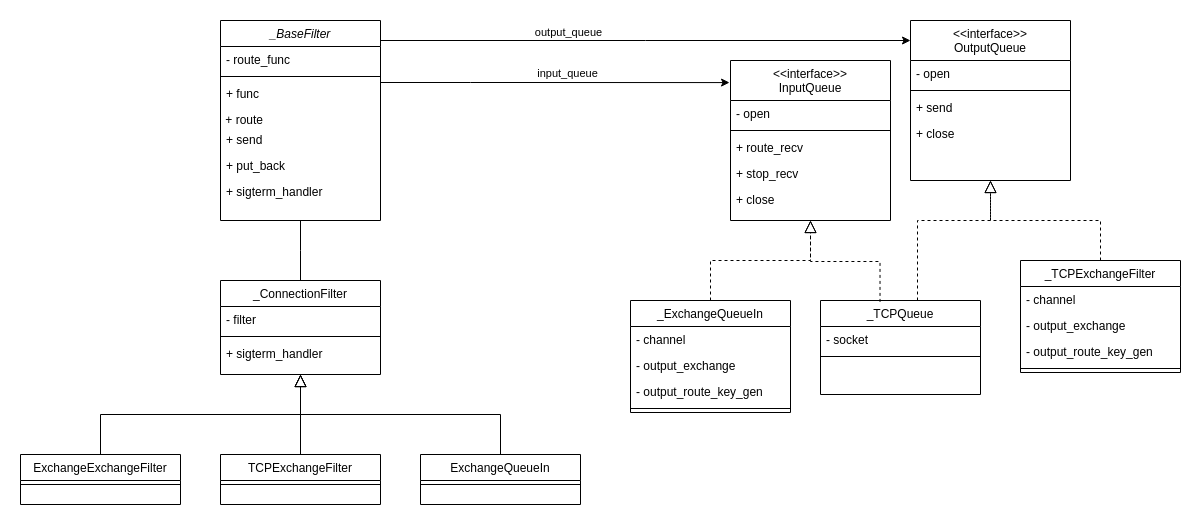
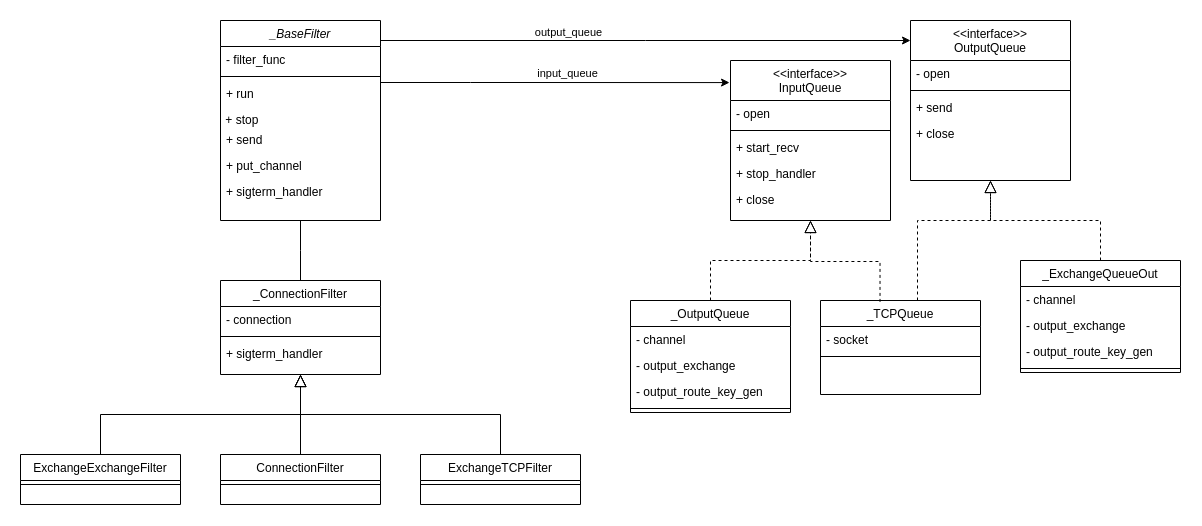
- <mxCell id="5" value="- route_func" style="text;align=left;verticalAlign=top;spacingLeft=4;spacingRight=4;overflow=hidden;rotatable=0;points=[[0,0.5],[1,0.5]];portConstraint=eastwest;rounded=0;shadow=0;html=0;" parent="4" vertex="1"><mxGeometry y="26" width="160" height="26" as="geometry" /></mxCell>
+ <mxCell id="5" value="- filter_func" style="text;align=left;verticalAlign=top;spacingLeft=4;spacingRight=4;overflow=hidden;rotatable=0;points=[[0,0.5],[1,0.5]];portConstraint=eastwest;rounded=0;shadow=0;html=0;" parent="4" vertex="1"><mxGeometry y="26" width="160" height="26" as="geometry" /></mxCell>
- <mxCell id="7" value="+ func" style="text;align=left;verticalAlign=top;spacingLeft=4;spacingRight=4;overflow=hidden;rotatable=0;points=[[0,0.5],[1,0.5]];portConstraint=eastwest;" parent="4" vertex="1"><mxGeometry y="60" width="160" height="26" as="geometry" /></mxCell>
+ <mxCell id="7" value="+ run" style="text;align=left;verticalAlign=top;spacingLeft=4;spacingRight=4;overflow=hidden;rotatable=0;points=[[0,0.5],[1,0.5]];portConstraint=eastwest;" parent="4" vertex="1"><mxGeometry y="60" width="160" height="26" as="geometry" /></mxCell>
- <mxCell id="8" value="&amp;nbsp;+ route" style="text;whiteSpace=wrap;html=1;" parent="4" vertex="1"><mxGeometry y="86" width="160" height="20" as="geometry" /></mxCell>
+ <mxCell id="8" value="&amp;nbsp;+ stop" style="text;whiteSpace=wrap;html=1;" parent="4" vertex="1"><mxGeometry y="86" width="160" height="20" as="geometry" /></mxCell>
- <mxCell id="18" value="+ route_recv" style="text;align=left;verticalAlign=top;spacingLeft=4;spacingRight=4;overflow=hidden;rotatable=0;points=[[0,0.5],[1,0.5]];portConstraint=eastwest;" parent="15" vertex="1"><mxGeometry y="74" width="160" height="26" as="geometry" /></mxCell>
+ <mxCell id="18" value="+ start_recv" style="text;align=left;verticalAlign=top;spacingLeft=4;spacingRight=4;overflow=hidden;rotatable=0;points=[[0,0.5],[1,0.5]];portConstraint=eastwest;" parent="15" vertex="1"><mxGeometry y="74" width="160" height="26" as="geometry" /></mxCell>
- <mxCell id="10" value="+ put_back" style="text;align=left;verticalAlign=top;spacingLeft=4;spacingRight=4;overflow=hidden;rotatable=0;points=[[0,0.5],[1,0.5]];portConstraint=eastwest;" parent="4" vertex="1"><mxGeometry y="132" width="160" height="26" as="geometry" /></mxCell>
+ <mxCell id="10" value="+ put_channel" style="text;align=left;verticalAlign=top;spacingLeft=4;spacingRight=4;overflow=hidden;rotatable=0;points=[[0,0.5],[1,0.5]];portConstraint=eastwest;" parent="4" vertex="1"><mxGeometry y="132" width="160" height="26" as="geometry" /></mxCell>
- <mxCell id="19" value="+ stop_recv" style="text;align=left;verticalAlign=top;spacingLeft=4;spacingRight=4;overflow=hidden;rotatable=0;points=[[0,0.5],[1,0.5]];portConstraint=eastwest;rounded=0;shadow=0;html=0;" parent="15" vertex="1"><mxGeometry y="100" width="160" height="26" as="geometry" /></mxCell>
+ <mxCell id="19" value="+ stop_handler" style="text;align=left;verticalAlign=top;spacingLeft=4;spacingRight=4;overflow=hidden;rotatable=0;points=[[0,0.5],[1,0.5]];portConstraint=eastwest;rounded=0;shadow=0;html=0;" parent="15" vertex="1"><mxGeometry y="100" width="160" height="26" as="geometry" /></mxCell>
- <mxCell id="44" value="_TCPExchangeFilter" style="swimlane;fontStyle=0;align=center;verticalAlign=top;childLayout=stackLayout;horizontal=1;startSize=26;horizontalStack=0;resizeParent=1;resizeLast=0;collapsible=1;marginBottom=0;rounded=0;shadow=0;strokeWidth=1;" vertex="1" parent="1"><mxGeometry x="1020" y="260" width="160" height="112" as="geometry"><mxRectangle x="130" y="380" width="160" height="26" as="alternateBounds" /></mxGeometry></mxCell>
+ <mxCell id="44" value="_ExchangeQueueOut" style="swimlane;fontStyle=0;align=center;verticalAlign=top;childLayout=stackLayout;horizontal=1;startSize=26;horizontalStack=0;resizeParent=1;resizeLast=0;collapsible=1;marginBottom=0;rounded=0;shadow=0;strokeWidth=1;" vertex="1" parent="1"><mxGeometry x="1020" y="260" width="160" height="112" as="geometry"><mxRectangle x="130" y="380" width="160" height="26" as="alternateBounds" /></mxGeometry></mxCell>
- <mxCell id="27" value="_ExchangeQueueIn" style="swimlane;fontStyle=0;align=center;verticalAlign=top;childLayout=stackLayout;horizontal=1;startSize=26;horizontalStack=0;resizeParent=1;resizeLast=0;collapsible=1;marginBottom=0;rounded=0;shadow=0;strokeWidth=1;" parent="1" vertex="1"><mxGeometry x="630" y="300" width="160" height="112" as="geometry"><mxRectangle x="130" y="380" width="160" height="26" as="alternateBounds" /></mxGeometry></mxCell>
+ <mxCell id="27" value="_OutputQueue" style="swimlane;fontStyle=0;align=center;verticalAlign=top;childLayout=stackLayout;horizontal=1;startSize=26;horizontalStack=0;resizeParent=1;resizeLast=0;collapsible=1;marginBottom=0;rounded=0;shadow=0;strokeWidth=1;" parent="1" vertex="1"><mxGeometry x="630" y="300" width="160" height="112" as="geometry"><mxRectangle x="130" y="380" width="160" height="26" as="alternateBounds" /></mxGeometry></mxCell>
- <mxCell id="50" value="- filter" style="text;align=left;verticalAlign=top;spacingLeft=4;spacingRight=4;overflow=hidden;rotatable=0;points=[[0,0.5],[1,0.5]];portConstraint=eastwest;" vertex="1" parent="49"><mxGeometry y="26" width="160" height="26" as="geometry" /></mxCell>
+ <mxCell id="50" value="- connection" style="text;align=left;verticalAlign=top;spacingLeft=4;spacingRight=4;overflow=hidden;rotatable=0;points=[[0,0.5],[1,0.5]];portConstraint=eastwest;" vertex="1" parent="49"><mxGeometry y="26" width="160" height="26" as="geometry" /></mxCell>
- <mxCell id="21" value="TCPExchangeFilter" style="swimlane;fontStyle=0;align=center;verticalAlign=top;childLayout=stackLayout;horizontal=1;startSize=26;horizontalStack=0;resizeParent=1;resizeLast=0;collapsible=1;marginBottom=0;rounded=0;shadow=0;strokeWidth=1;" parent="1" vertex="1"><mxGeometry x="220" y="454" width="160" height="50" as="geometry"><mxRectangle x="130" y="380" width="160" height="26" as="alternateBounds" /></mxGeometry></mxCell>
+ <mxCell id="21" value="ConnectionFilter" style="swimlane;fontStyle=0;align=center;verticalAlign=top;childLayout=stackLayout;horizontal=1;startSize=26;horizontalStack=0;resizeParent=1;resizeLast=0;collapsible=1;marginBottom=0;rounded=0;shadow=0;strokeWidth=1;" parent="1" vertex="1"><mxGeometry x="220" y="454" width="160" height="50" as="geometry"><mxRectangle x="130" y="380" width="160" height="26" as="alternateBounds" /></mxGeometry></mxCell>
- <mxCell id="23" value="ExchangeQueueIn" style="swimlane;fontStyle=0;align=center;verticalAlign=top;childLayout=stackLayout;horizontal=1;startSize=26;horizontalStack=0;resizeParent=1;resizeLast=0;collapsible=1;marginBottom=0;rounded=0;shadow=0;strokeWidth=1;" parent="1" vertex="1"><mxGeometry x="420" y="454" width="160" height="50" as="geometry"><mxRectangle x="130" y="380" width="160" height="26" as="alternateBounds" /></mxGeometry></mxCell>
+ <mxCell id="23" value="ExchangeTCPFilter" style="swimlane;fontStyle=0;align=center;verticalAlign=top;childLayout=stackLayout;horizontal=1;startSize=26;horizontalStack=0;resizeParent=1;resizeLast=0;collapsible=1;marginBottom=0;rounded=0;shadow=0;strokeWidth=1;" parent="1" vertex="1"><mxGeometry x="420" y="454" width="160" height="50" as="geometry"><mxRectangle x="130" y="380" width="160" height="26" as="alternateBounds" /></mxGeometry></mxCell>
